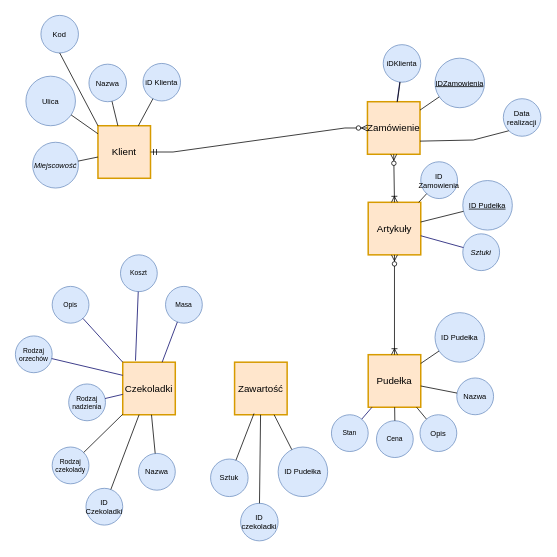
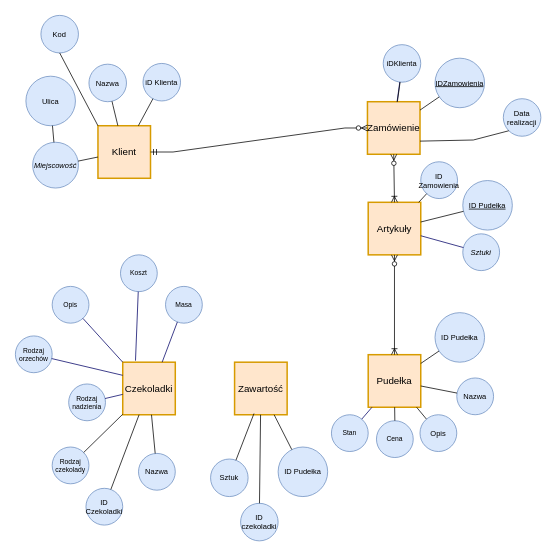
- <mxCell id="23" style="edgeStyle=none;rounded=0;html=1;endArrow=none;endFill=0;jettySize=auto;orthogonalLoop=1;fontSize=12;" edge="1" parent="1" source="4" target="2"><mxGeometry relative="1" as="geometry" /></mxCell>
+ <mxCell id="23" style="edgeStyle=none;rounded=0;html=1;endArrow=none;endFill=0;jettySize=auto;orthogonalLoop=1;fontSize=12;" edge="1" parent="1" source="4" target="5"><mxGeometry relative="1" as="geometry" /></mxCell>
